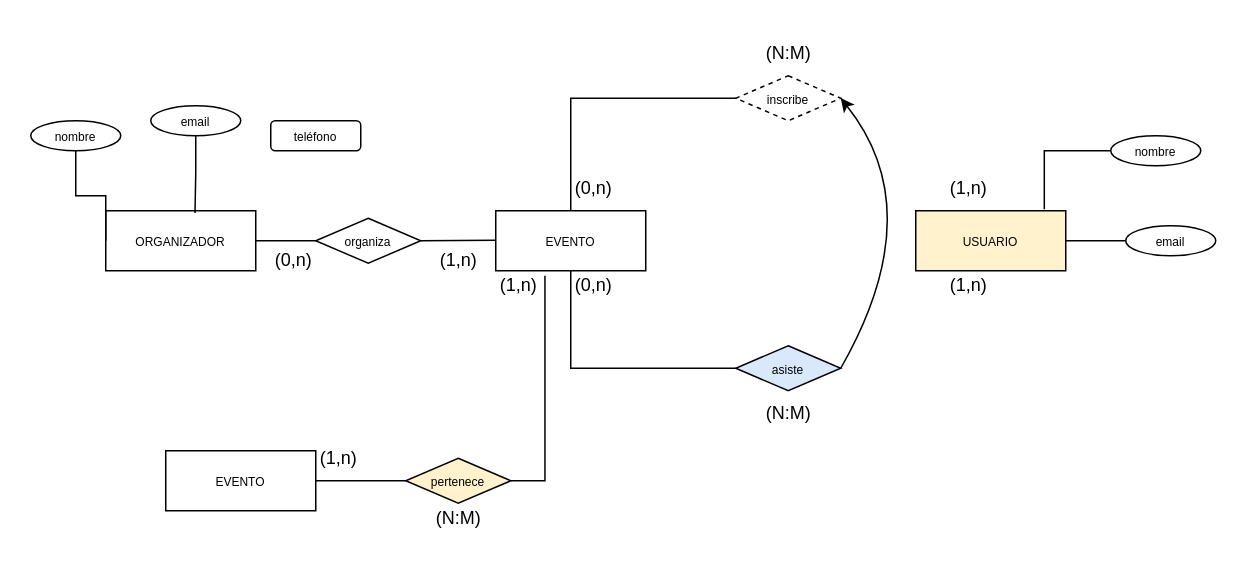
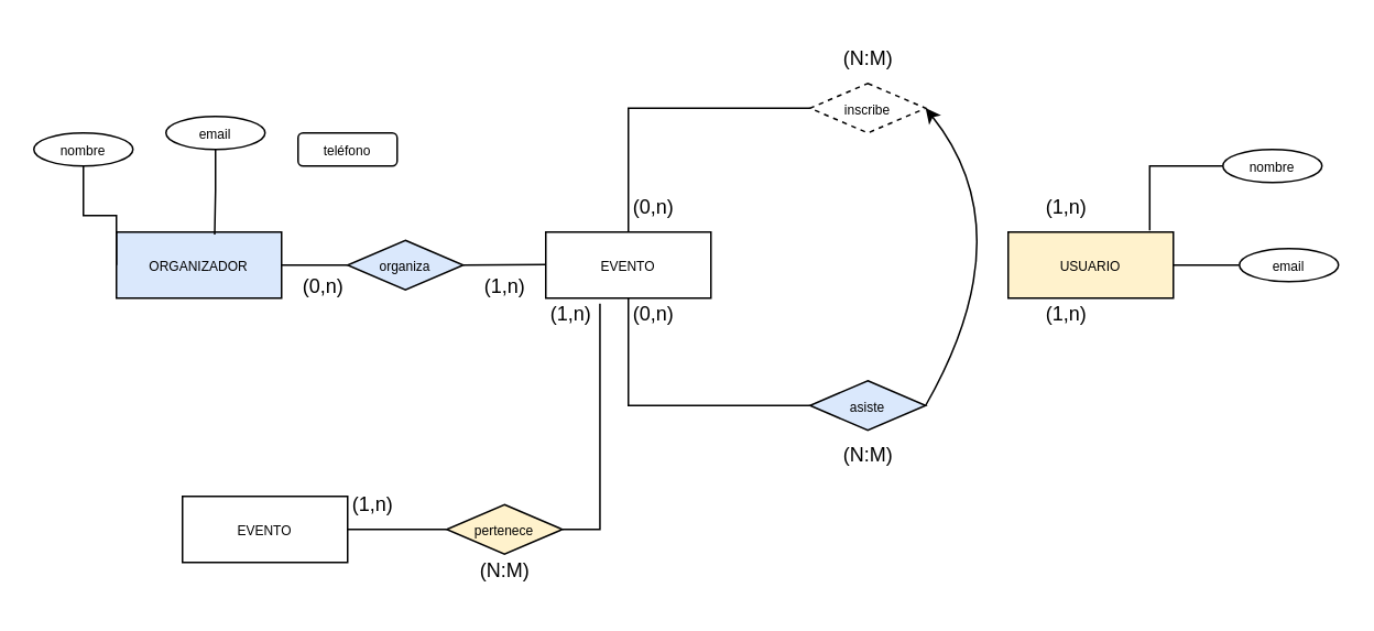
- <mxCell id="2" value="&lt;font style=&quot;font-size: 8px;&quot;&gt;ORGANIZADOR&lt;/font&gt;" style="rounded=0;whiteSpace=wrap;html=1;" vertex="1" parent="1"><mxGeometry x="70" y="140" width="100" height="40" as="geometry" /></mxCell>
+ <mxCell id="2" value="&lt;font style=&quot;font-size: 8px;&quot;&gt;ORGANIZADOR&lt;/font&gt;" style="rounded=0;whiteSpace=wrap;html=1;fillColor=#dae8fc;" vertex="1" parent="1"><mxGeometry x="70" y="140" width="100" height="40" as="geometry" /></mxCell>
- <mxCell id="7" value="&lt;font style=&quot;font-size: 8px;&quot;&gt;organiza&lt;/font&gt;" style="rhombus;whiteSpace=wrap;html=1;" vertex="1" parent="1"><mxGeometry x="210" y="145" width="70" height="30" as="geometry" /></mxCell>
+ <mxCell id="7" value="&lt;font style=&quot;font-size: 8px;&quot;&gt;organiza&lt;/font&gt;" style="rhombus;whiteSpace=wrap;html=1;fillColor=#dae8fc;" vertex="1" parent="1"><mxGeometry x="210" y="145" width="70" height="30" as="geometry" /></mxCell>
